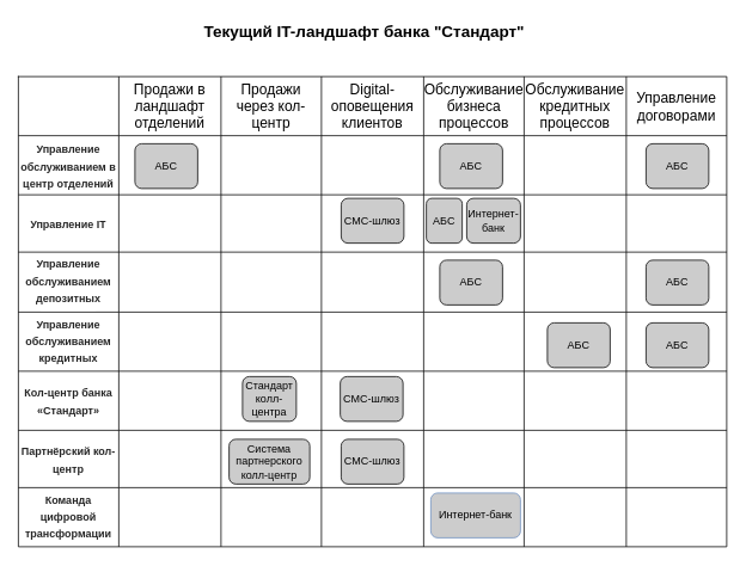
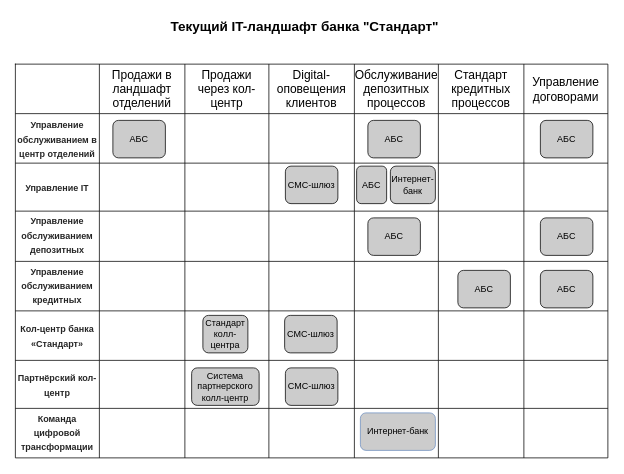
- <mxCell id="8" value="Обслуживание бизнеса процессов" style="shape=partialRectangle;html=1;whiteSpace=wrap;connectable=0;strokeColor=inherit;overflow=hidden;fillColor=none;top=0;left=0;bottom=0;right=0;pointerEvents=1;fontSize=16;" vertex="1" parent="3"><mxGeometry x="452" width="112" height="66" as="geometry"><mxRectangle width="112" height="66" as="alternateBounds" /></mxGeometry></mxCell>
+ <mxCell id="8" value="Обслуживание депозитных процессов" style="shape=partialRectangle;html=1;whiteSpace=wrap;connectable=0;strokeColor=inherit;overflow=hidden;fillColor=none;top=0;left=0;bottom=0;right=0;pointerEvents=1;fontSize=16;" vertex="1" parent="3"><mxGeometry x="452" width="112" height="66" as="geometry"><mxRectangle width="112" height="66" as="alternateBounds" /></mxGeometry></mxCell>
- <mxCell id="9" value="Обслуживание кредитных процессов" style="shape=partialRectangle;html=1;whiteSpace=wrap;connectable=0;strokeColor=inherit;overflow=hidden;fillColor=none;top=0;left=0;bottom=0;right=0;pointerEvents=1;fontSize=16;" vertex="1" parent="3"><mxGeometry x="564" width="114" height="66" as="geometry"><mxRectangle width="114" height="66" as="alternateBounds" /></mxGeometry></mxCell>
+ <mxCell id="9" value="Стандарт кредитных процессов" style="shape=partialRectangle;html=1;whiteSpace=wrap;connectable=0;strokeColor=inherit;overflow=hidden;fillColor=none;top=0;left=0;bottom=0;right=0;pointerEvents=1;fontSize=16;" vertex="1" parent="3"><mxGeometry x="564" width="114" height="66" as="geometry"><mxRectangle width="114" height="66" as="alternateBounds" /></mxGeometry></mxCell>
